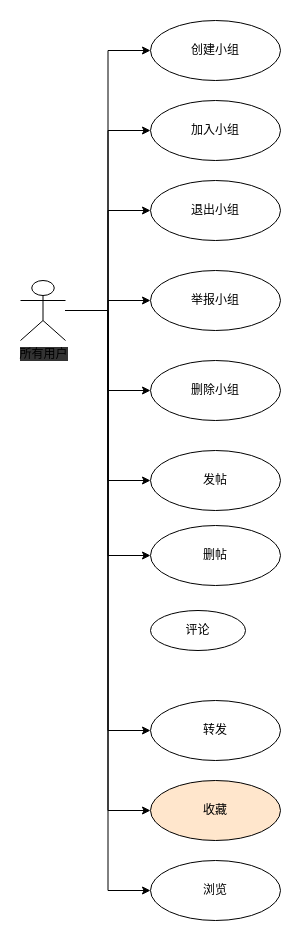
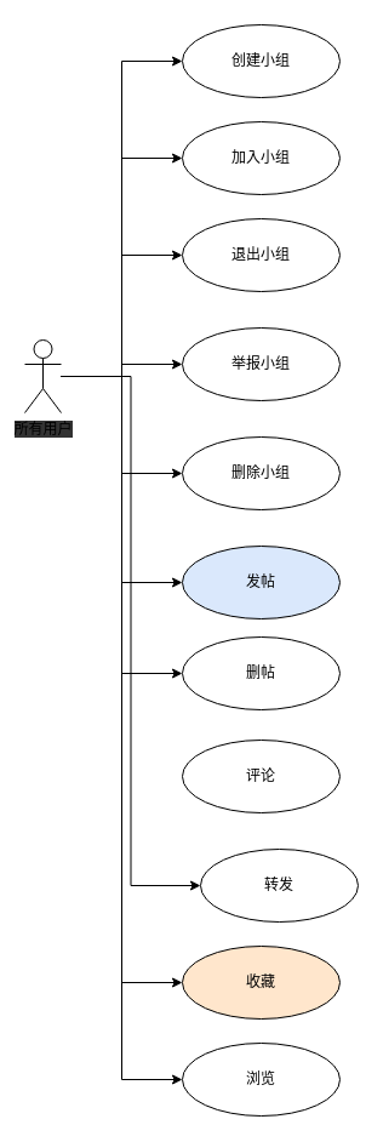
- <mxCell id="12" value="&lt;span style=&quot;background-color: rgb(51 , 51 , 51)&quot;&gt;所有用户&lt;/span&gt;" style="shape=umlActor;verticalLabelPosition=bottom;labelBackgroundColor=#ffffff;verticalAlign=top;html=1;outlineConnect=0;" vertex="1" parent="1"><mxGeometry x="20" y="280" width="45" height="60" as="geometry" /></mxCell>
+ <mxCell id="12" value="&lt;span style=&quot;background-color: rgb(51 , 51 , 51)&quot;&gt;所有用户&lt;/span&gt;" style="shape=umlActor;verticalLabelPosition=bottom;labelBackgroundColor=#ffffff;verticalAlign=top;html=1;outlineConnect=0;" vertex="1" parent="1"><mxGeometry x="20" y="280" width="30" height="60" as="geometry" /></mxCell>
- <mxCell id="19" value="发帖" style="ellipse;whiteSpace=wrap;html=1;" vertex="1" parent="1"><mxGeometry x="150" y="450" width="130" height="60" as="geometry" /></mxCell>
+ <mxCell id="19" value="发帖" style="ellipse;whiteSpace=wrap;html=1;fillColor=#dae8fc;" vertex="1" parent="1"><mxGeometry x="150" y="450" width="130" height="60" as="geometry" /></mxCell>
- <mxCell id="21" value="评论" style="ellipse;whiteSpace=wrap;html=1;" vertex="1" parent="1"><mxGeometry x="150" y="610" width="95" height="40" as="geometry" /></mxCell>
+ <mxCell id="21" value="评论" style="ellipse;whiteSpace=wrap;html=1;" vertex="1" parent="1"><mxGeometry x="150" y="610" width="130" height="60" as="geometry" /></mxCell>
- <mxCell id="20" value="转发" style="ellipse;whiteSpace=wrap;html=1;" vertex="1" parent="1"><mxGeometry x="150" y="700" width="130" height="60" as="geometry" /></mxCell>
+ <mxCell id="20" value="转发" style="ellipse;whiteSpace=wrap;html=1;" vertex="1" parent="1"><mxGeometry x="165" y="700" width="130" height="60" as="geometry" /></mxCell>
